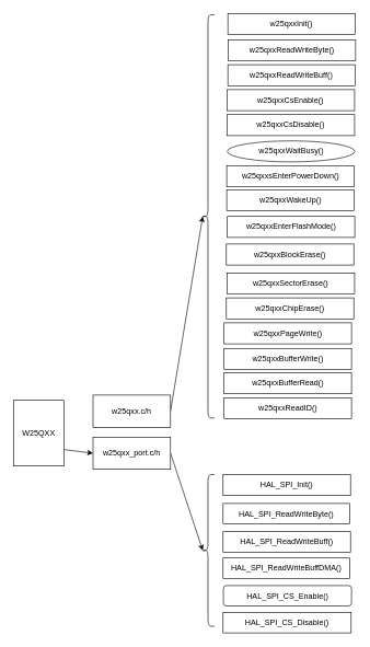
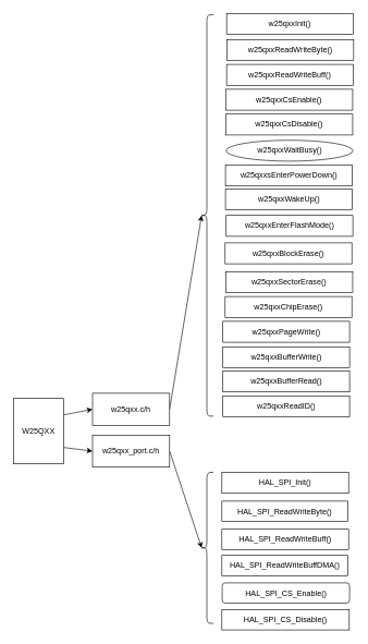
+ <mxCell id="2" style="edgeStyle=none;html=1;exitX=1;exitY=0.25;exitDx=0;exitDy=0;entryX=0;entryY=0.5;entryDx=0;entryDy=0;" parent="1" source="4" target="6" edge="1"><mxGeometry relative="1" as="geometry" /></mxCell>
